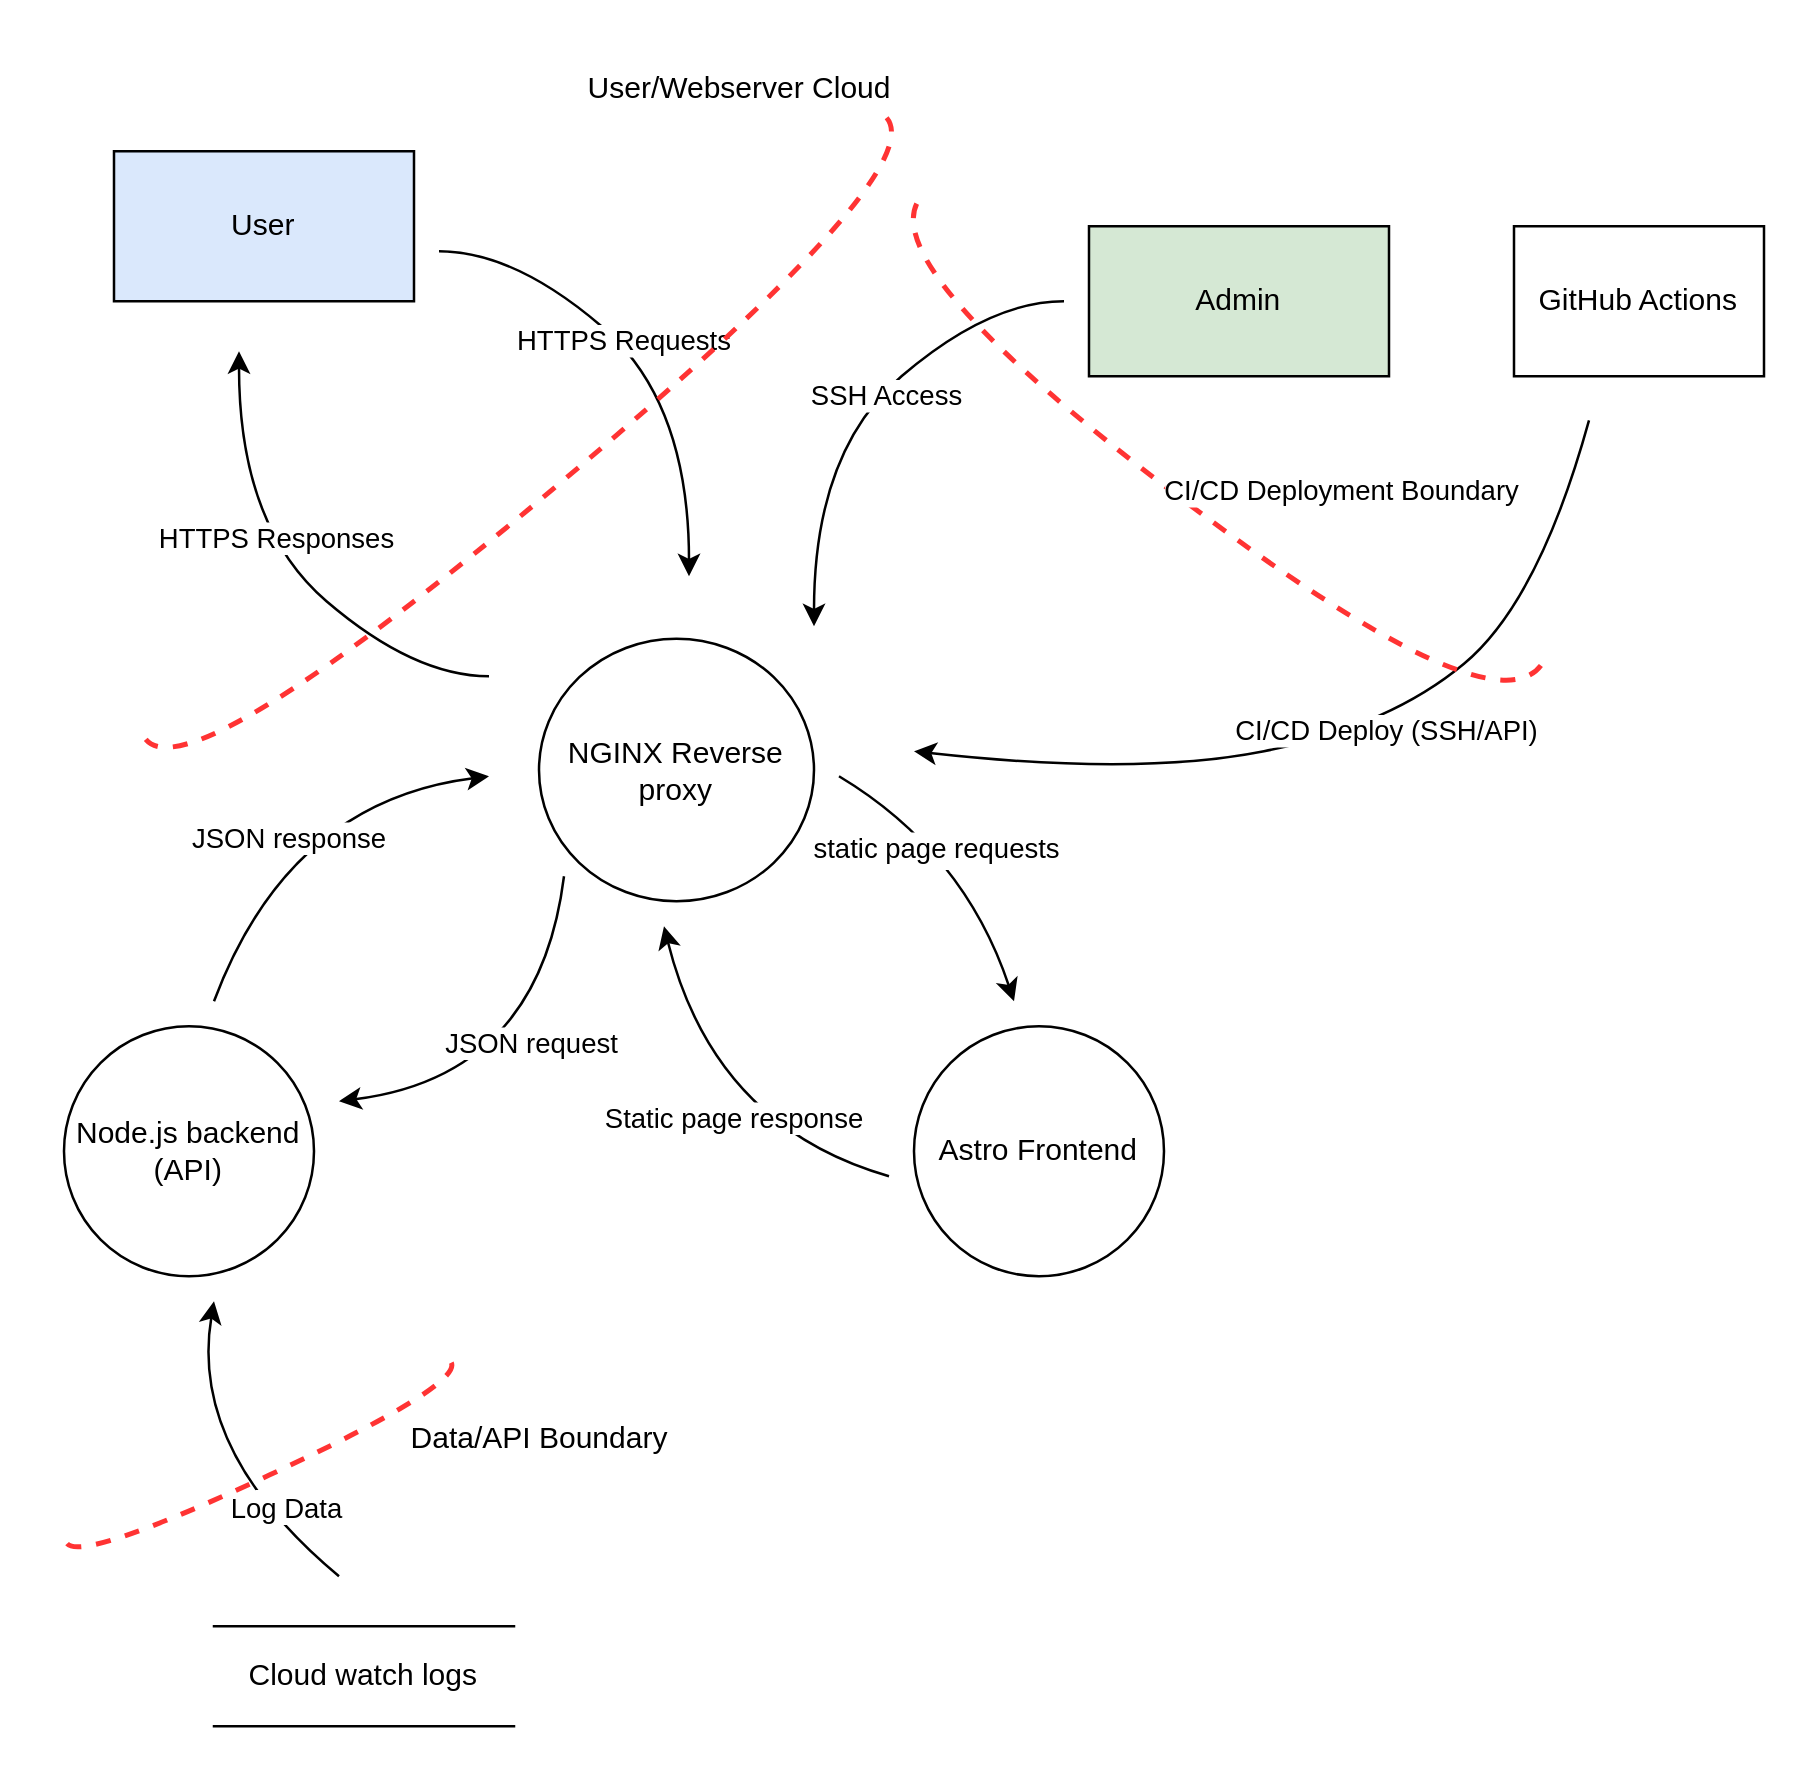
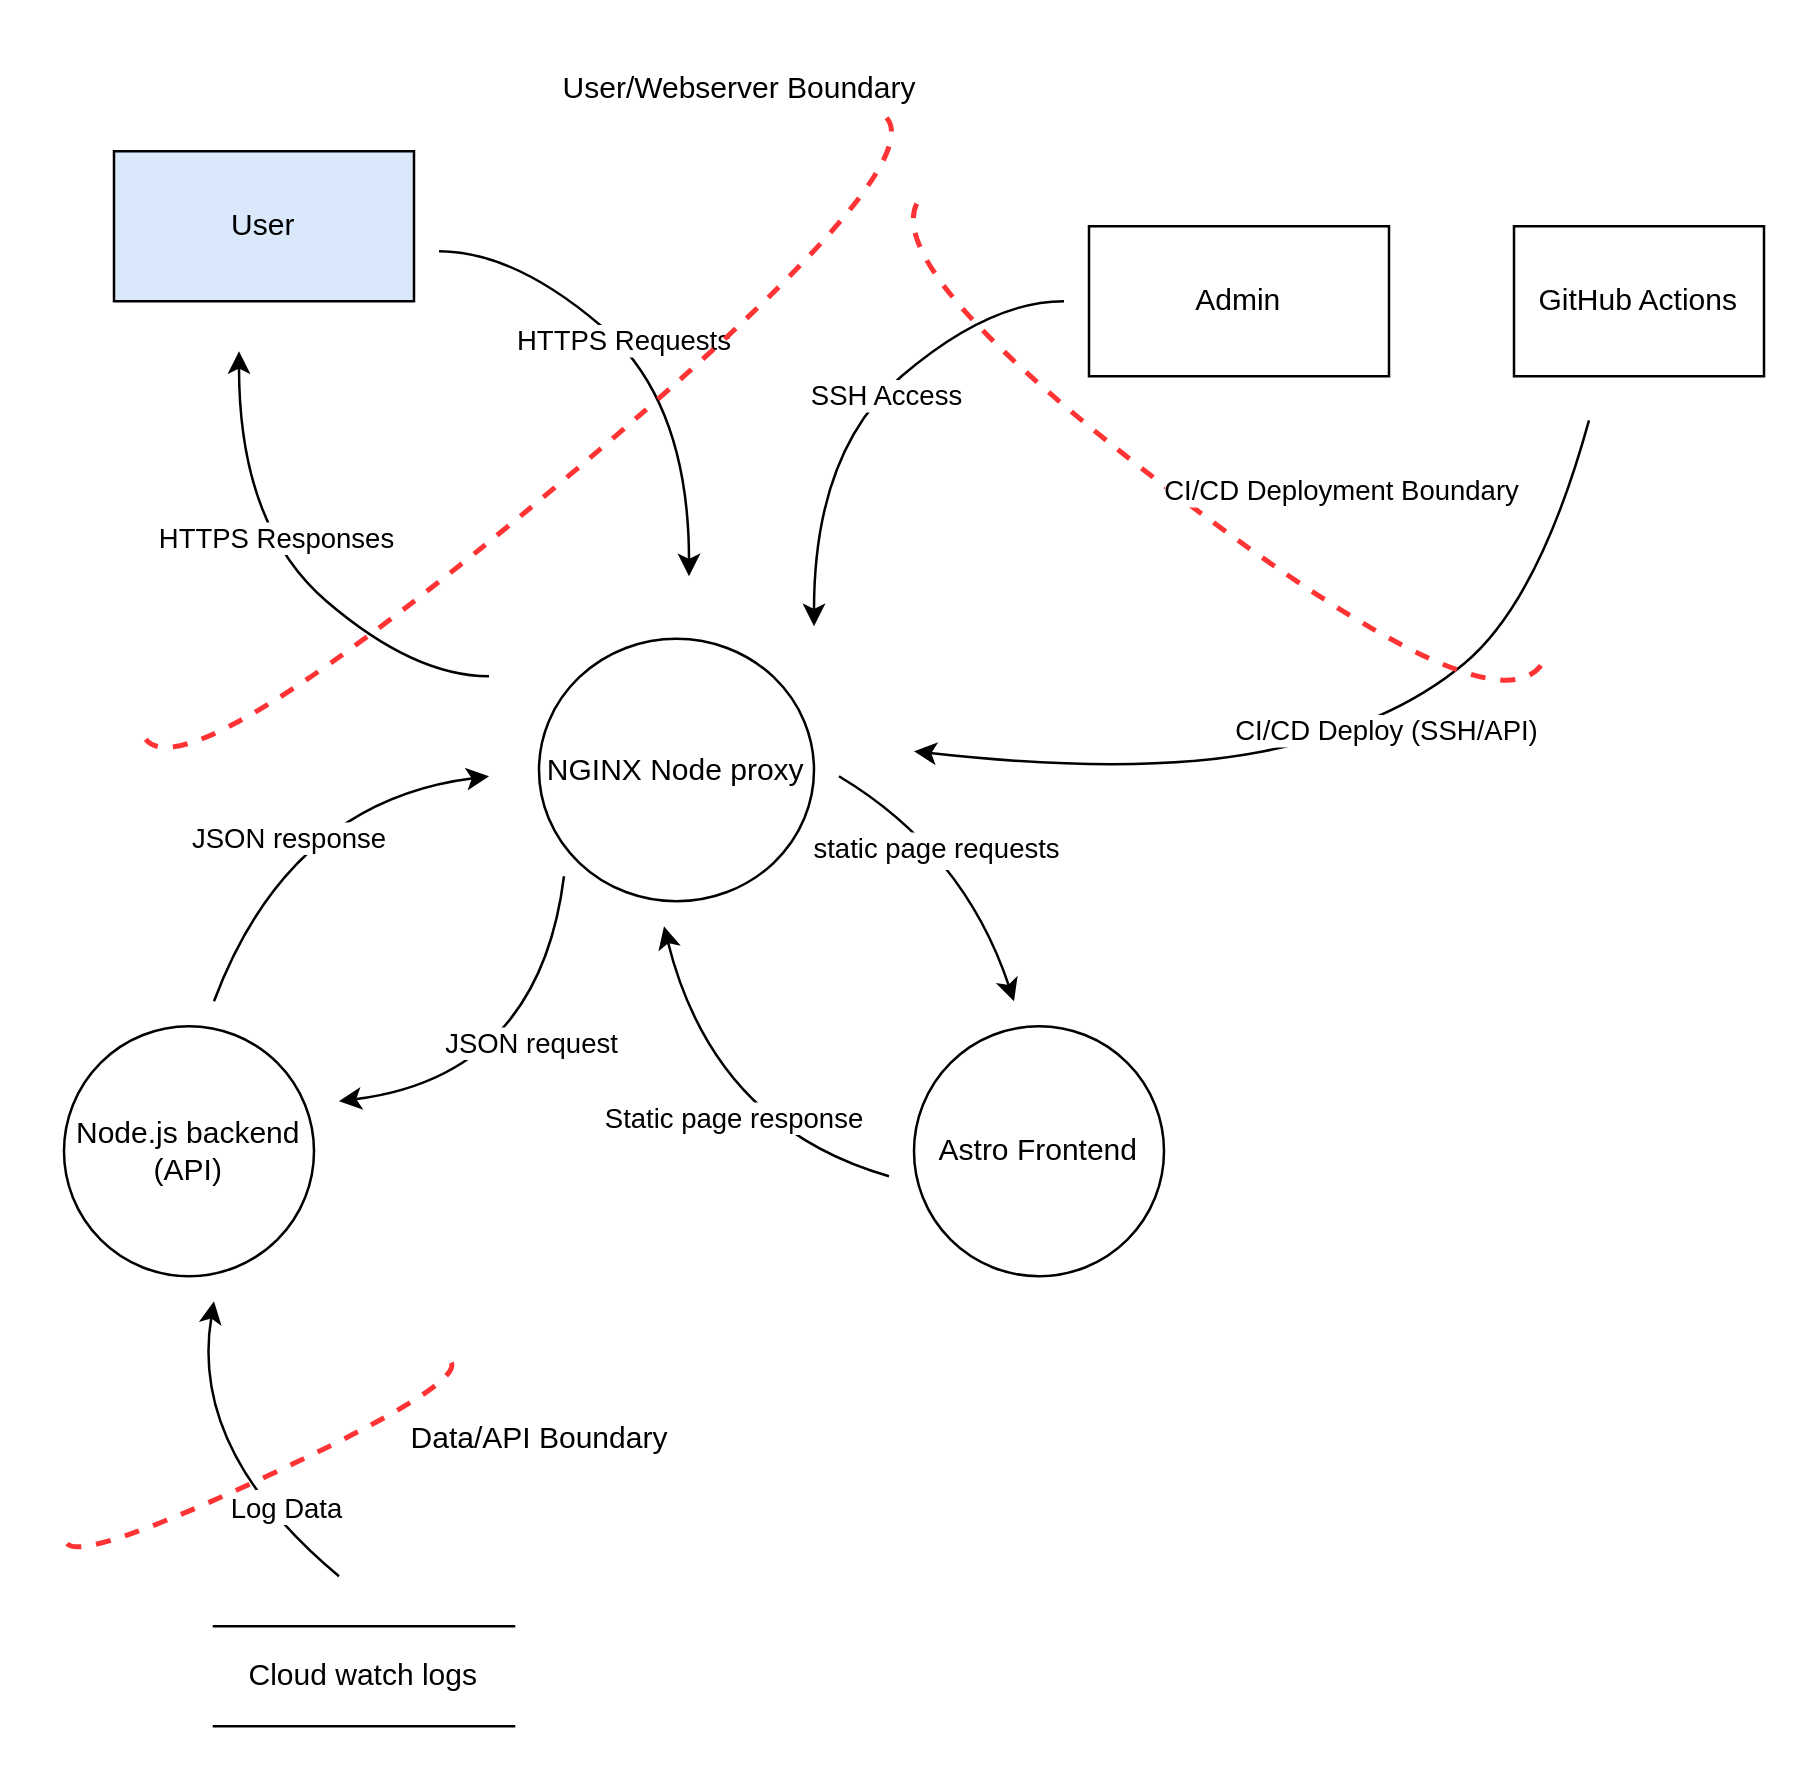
- <mxCell id="22" value="User/Webserver Cloud" style="text;html=1;align=center;verticalAlign=middle;resizable=0;points=[];autosize=1;strokeColor=none;fillColor=none;" vertex="1" parent="1"><mxGeometry x="215" y="20" width="160" height="30" as="geometry" /></mxCell>
+ <mxCell id="22" value="User/Webserver Boundary" style="text;html=1;align=center;verticalAlign=middle;resizable=0;points=[];autosize=1;strokeColor=none;fillColor=none;" vertex="1" parent="1"><mxGeometry x="215" y="20" width="160" height="30" as="geometry" /></mxCell>
- <mxCell id="3" value="Admin" style="rounded=0;whiteSpace=wrap;html=1;fillColor=#d5e8d4;" vertex="1" parent="1"><mxGeometry x="435" y="90" width="120" height="60" as="geometry" /></mxCell>
+ <mxCell id="3" value="Admin" style="rounded=0;whiteSpace=wrap;html=1;" vertex="1" parent="1"><mxGeometry x="435" y="90" width="120" height="60" as="geometry" /></mxCell>
- <mxCell id="5" value="NGINX Reverse proxy" style="shape=ellipse;html=1;dashed=0;whiteSpace=wrap;perimeter=ellipsePerimeter;" vertex="1" parent="1"><mxGeometry x="215" y="255" width="110" height="105" as="geometry" /></mxCell>
+ <mxCell id="5" value="NGINX Node proxy" style="shape=ellipse;html=1;dashed=0;whiteSpace=wrap;perimeter=ellipsePerimeter;" vertex="1" parent="1"><mxGeometry x="215" y="255" width="110" height="105" as="geometry" /></mxCell>
